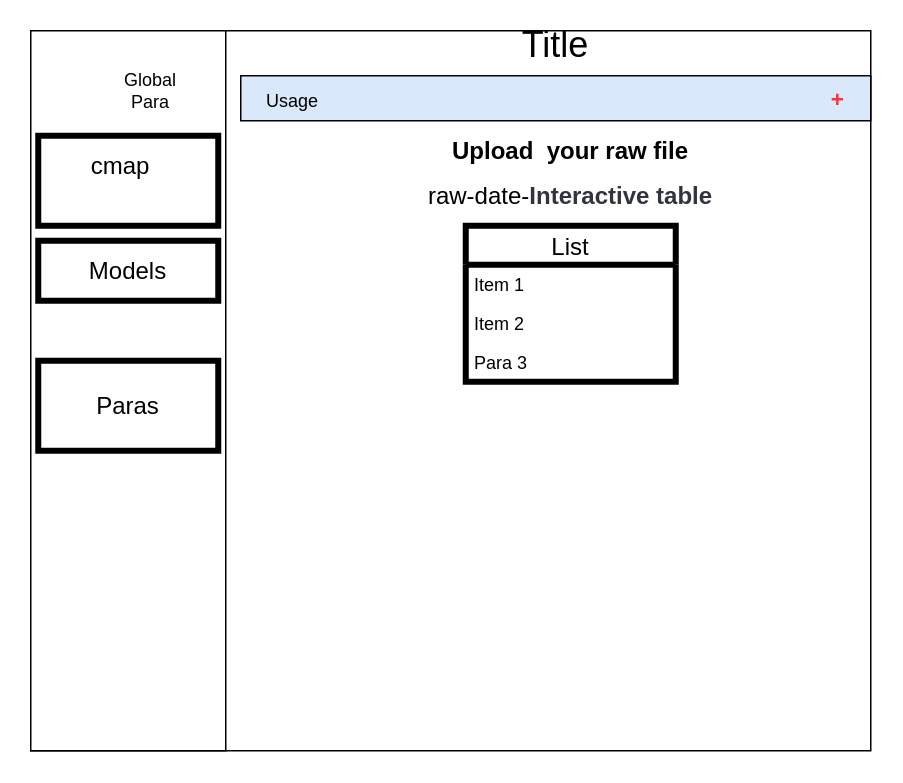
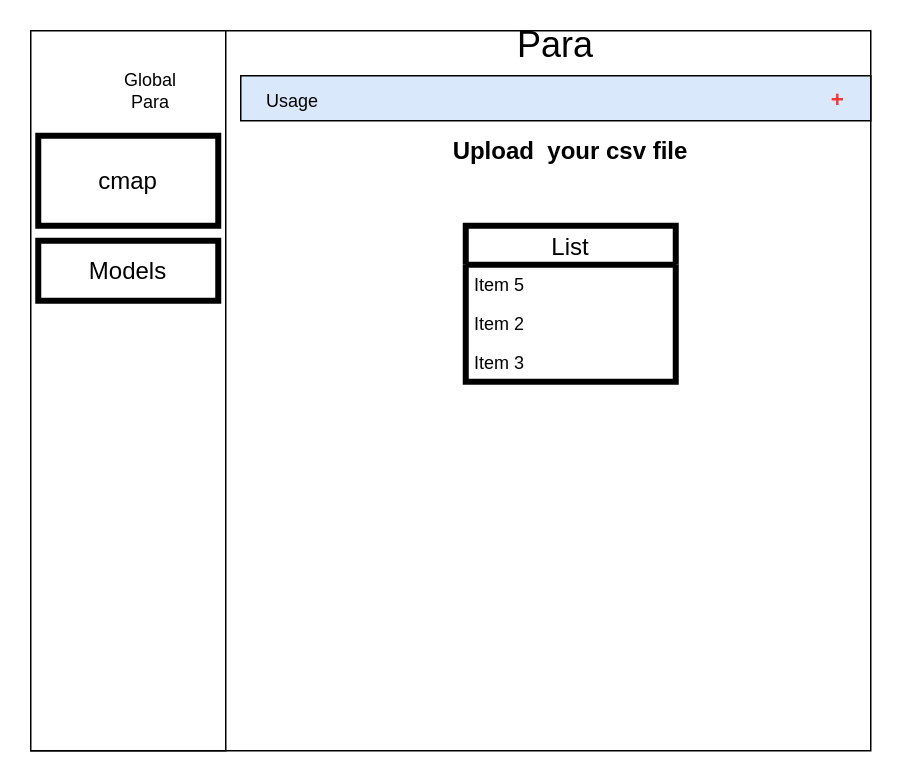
- <mxCell id="8" value="Title" style="text;html=1;strokeColor=none;fillColor=none;align=center;verticalAlign=middle;whiteSpace=wrap;rounded=0;strokeWidth=4;fontSize=24;" vertex="1" parent="1"><mxGeometry x="350" y="20" width="40" height="20" as="geometry" /></mxCell>
+ <mxCell id="8" value="Para" style="text;html=1;strokeColor=none;fillColor=none;align=center;verticalAlign=middle;whiteSpace=wrap;rounded=0;strokeWidth=4;fontSize=24;" vertex="1" parent="1"><mxGeometry x="350" y="20" width="40" height="20" as="geometry" /></mxCell>
- <mxCell id="3" value="Upload&amp;nbsp; your raw file" style="text;html=1;strokeColor=none;fillColor=none;align=center;verticalAlign=middle;whiteSpace=wrap;rounded=0;fontStyle=1;fontSize=16;" parent="1" vertex="1"><mxGeometry x="280" y="90" width="200" height="20" as="geometry" /></mxCell>
+ <mxCell id="3" value="Upload&amp;nbsp; your csv file" style="text;html=1;strokeColor=none;fillColor=none;align=center;verticalAlign=middle;whiteSpace=wrap;rounded=0;fontStyle=1;fontSize=16;" parent="1" vertex="1"><mxGeometry x="280" y="90" width="200" height="20" as="geometry" /></mxCell>
- <mxCell id="10" value="cmap" style="text;html=1;strokeColor=none;fillColor=none;align=center;verticalAlign=middle;whiteSpace=wrap;rounded=0;fontSize=16;" vertex="1" parent="1"><mxGeometry x="60" y="100" width="40" height="20" as="geometry" /></mxCell>
+ <mxCell id="10" value="cmap" style="text;html=1;strokeColor=none;fillColor=none;align=center;verticalAlign=middle;whiteSpace=wrap;rounded=0;fontSize=16;" vertex="1" parent="1"><mxGeometry x="65" y="110" width="40" height="20" as="geometry" /></mxCell>
- <mxCell id="6" value="&lt;font style=&quot;font-size: 16px;&quot;&gt;raw-date-&lt;span style=&quot;color: rgb(49, 51, 63); font-family: &amp;quot;source sans pro&amp;quot;, sans-serif; font-weight: 700; background-color: rgb(255, 255, 255); font-size: 16px;&quot;&gt;Interactive table&lt;/span&gt;&lt;/font&gt;" style="text;html=1;strokeColor=none;fillColor=none;align=center;verticalAlign=middle;whiteSpace=wrap;rounded=0;fontSize=16;" parent="1" vertex="1"><mxGeometry x="260" y="120" width="240" height="20" as="geometry" /></mxCell>
- <mxCell id="14" value="Item 1" style="text;strokeColor=none;fillColor=none;align=left;verticalAlign=top;spacingLeft=4;spacingRight=4;overflow=hidden;rotatable=0;points=[[0,0.5],[1,0.5]];portConstraint=eastwest;" vertex="1" parent="13"><mxGeometry y="26" width="140" height="26" as="geometry" /></mxCell>
+ <mxCell id="14" value="Item 5" style="text;strokeColor=none;fillColor=none;align=left;verticalAlign=top;spacingLeft=4;spacingRight=4;overflow=hidden;rotatable=0;points=[[0,0.5],[1,0.5]];portConstraint=eastwest;" vertex="1" parent="13"><mxGeometry y="26" width="140" height="26" as="geometry" /></mxCell>
- <mxCell id="16" value="Para 3" style="text;strokeColor=none;fillColor=none;align=left;verticalAlign=top;spacingLeft=4;spacingRight=4;overflow=hidden;rotatable=0;points=[[0,0.5],[1,0.5]];portConstraint=eastwest;" vertex="1" parent="13"><mxGeometry y="78" width="140" height="26" as="geometry" /></mxCell>
+ <mxCell id="16" value="Item 3" style="text;strokeColor=none;fillColor=none;align=left;verticalAlign=top;spacingLeft=4;spacingRight=4;overflow=hidden;rotatable=0;points=[[0,0.5],[1,0.5]];portConstraint=eastwest;" vertex="1" parent="13"><mxGeometry y="78" width="140" height="26" as="geometry" /></mxCell>
- <mxCell id="12" value="Paras" style="rounded=0;whiteSpace=wrap;html=1;strokeWidth=4;fontSize=16;" vertex="1" parent="1"><mxGeometry x="25" y="240" width="120" height="60" as="geometry" /></mxCell>
